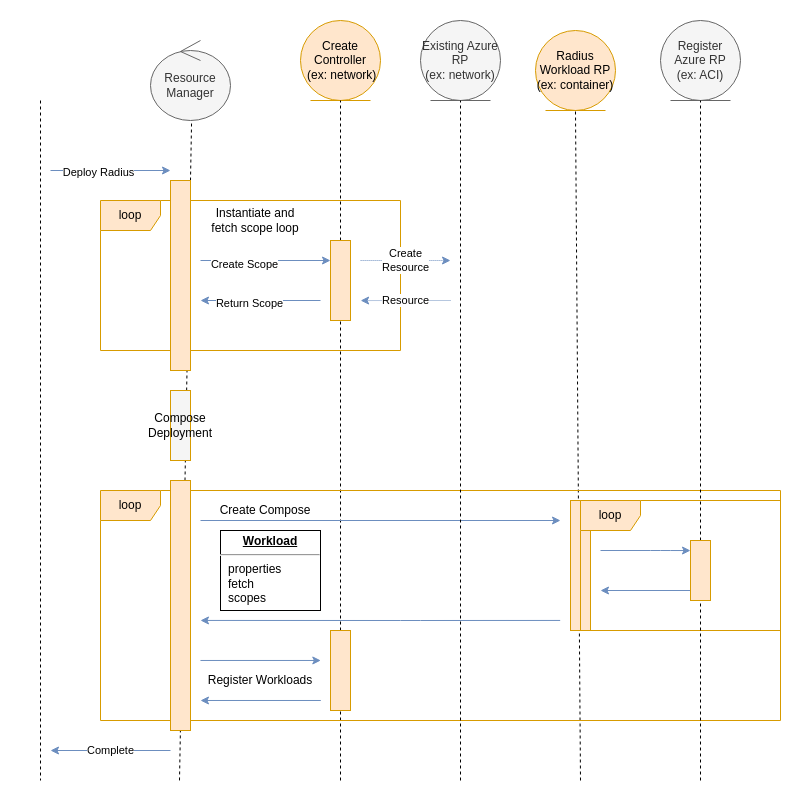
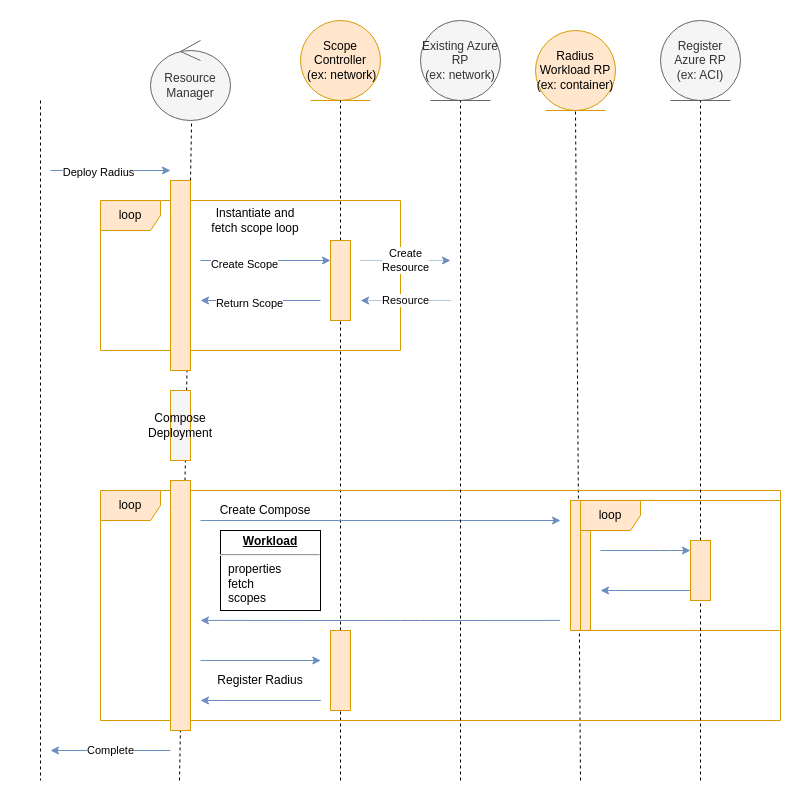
- <mxCell id="4" value="Create Controller&lt;br&gt;&amp;nbsp;(ex: network)" style="ellipse;shape=umlEntity;whiteSpace=wrap;html=1;fillColor=#ffe6cc;strokeColor=#d79b00;" parent="3" vertex="1"><mxGeometry width="80" height="80" as="geometry" /></mxCell>
+ <mxCell id="4" value="Scope Controller&lt;br&gt;&amp;nbsp;(ex: network)" style="ellipse;shape=umlEntity;whiteSpace=wrap;html=1;fillColor=#ffe6cc;strokeColor=#d79b00;" parent="3" vertex="1"><mxGeometry width="80" height="80" as="geometry" /></mxCell>
- <mxCell id="27" value="Register Workloads" style="text;html=1;strokeColor=none;fillColor=none;align=center;verticalAlign=middle;whiteSpace=wrap;rounded=0;shadow=0;" parent="6" vertex="1"><mxGeometry x="60" y="650" width="120" height="20" as="geometry" /></mxCell>
+ <mxCell id="27" value="Register Radius" style="text;html=1;strokeColor=none;fillColor=none;align=center;verticalAlign=middle;whiteSpace=wrap;rounded=0;shadow=0;" parent="6" vertex="1"><mxGeometry x="60" y="650" width="120" height="20" as="geometry" /></mxCell>
